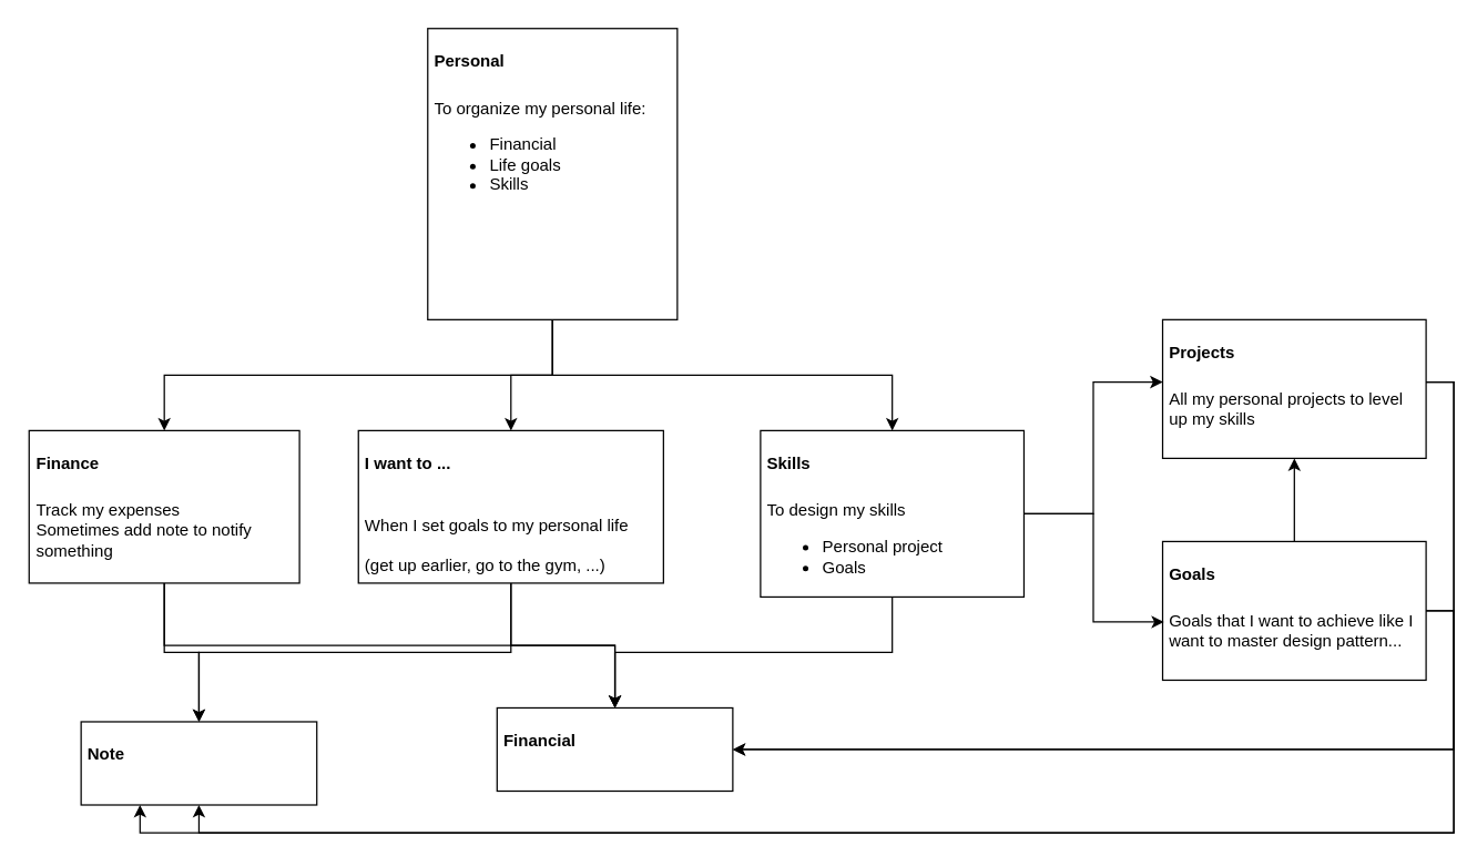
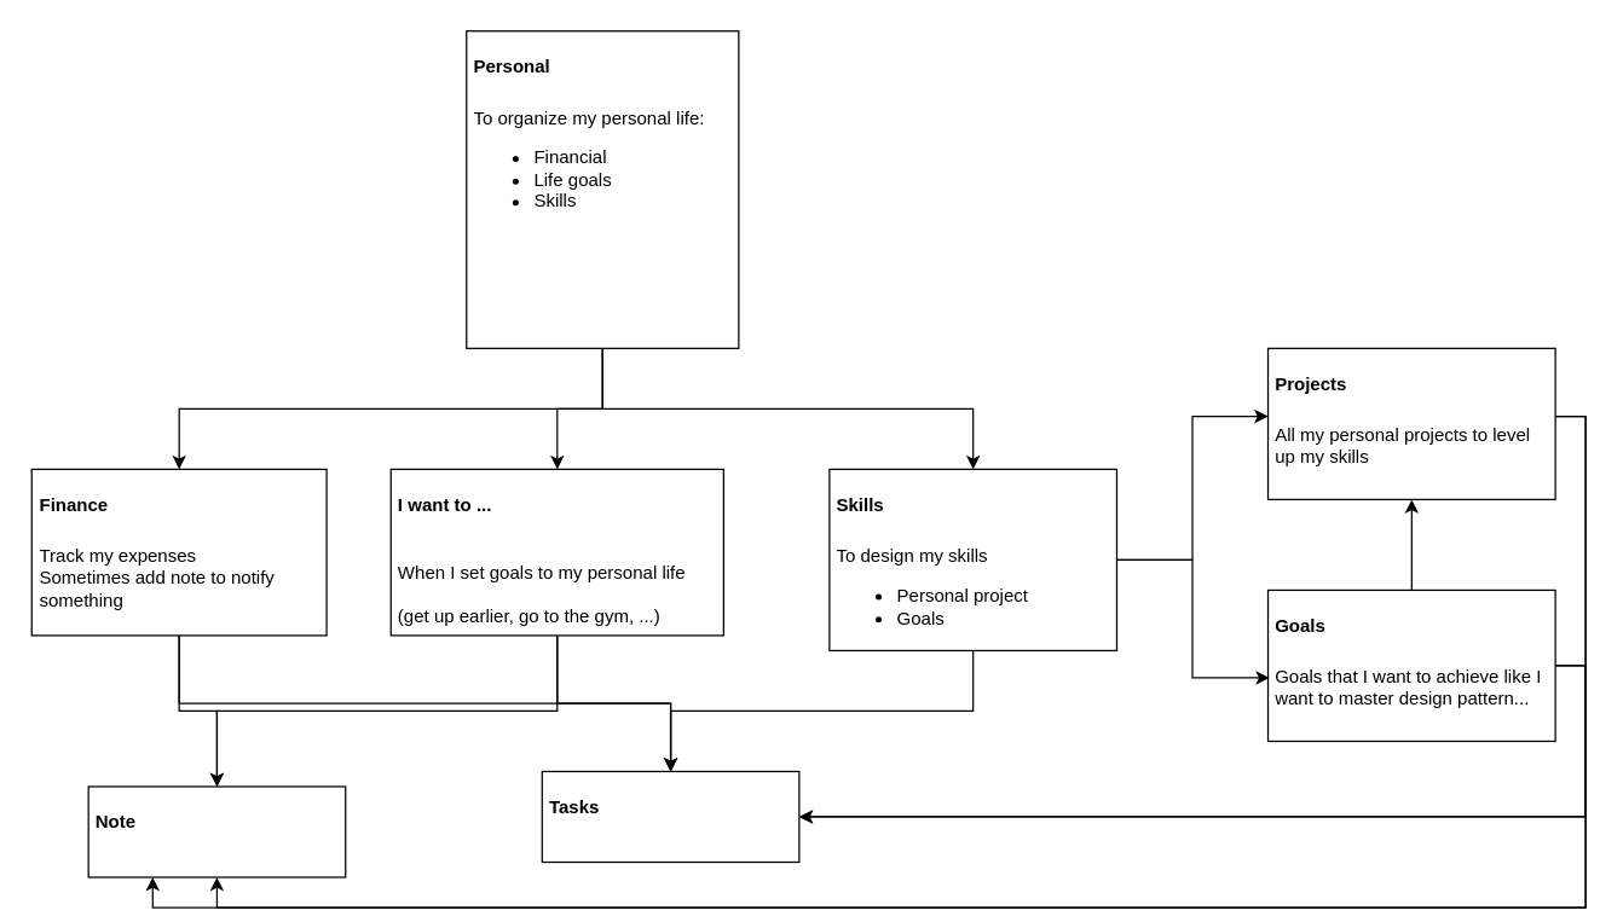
- <mxCell id="18" value="&lt;h1 style=&quot;text-align: center;&quot;&gt;&lt;span style=&quot;background-color: initial; font-size: 12px;&quot;&gt;Financial&lt;/span&gt;&lt;/h1&gt;&lt;p&gt;&lt;/p&gt;" style="text;html=1;strokeColor=none;fillColor=none;spacing=5;spacingTop=-20;whiteSpace=wrap;overflow=hidden;rounded=0;" vertex="1" parent="1"><mxGeometry x="358" y="510" width="170" height="60" as="geometry" /></mxCell>
+ <mxCell id="18" value="&lt;h1 style=&quot;text-align: center;&quot;&gt;&lt;span style=&quot;background-color: initial; font-size: 12px;&quot;&gt;Tasks&lt;/span&gt;&lt;/h1&gt;&lt;p&gt;&lt;/p&gt;" style="text;html=1;strokeColor=none;fillColor=none;spacing=5;spacingTop=-20;whiteSpace=wrap;overflow=hidden;rounded=0;" vertex="1" parent="1"><mxGeometry x="358" y="510" width="170" height="60" as="geometry" /></mxCell>
